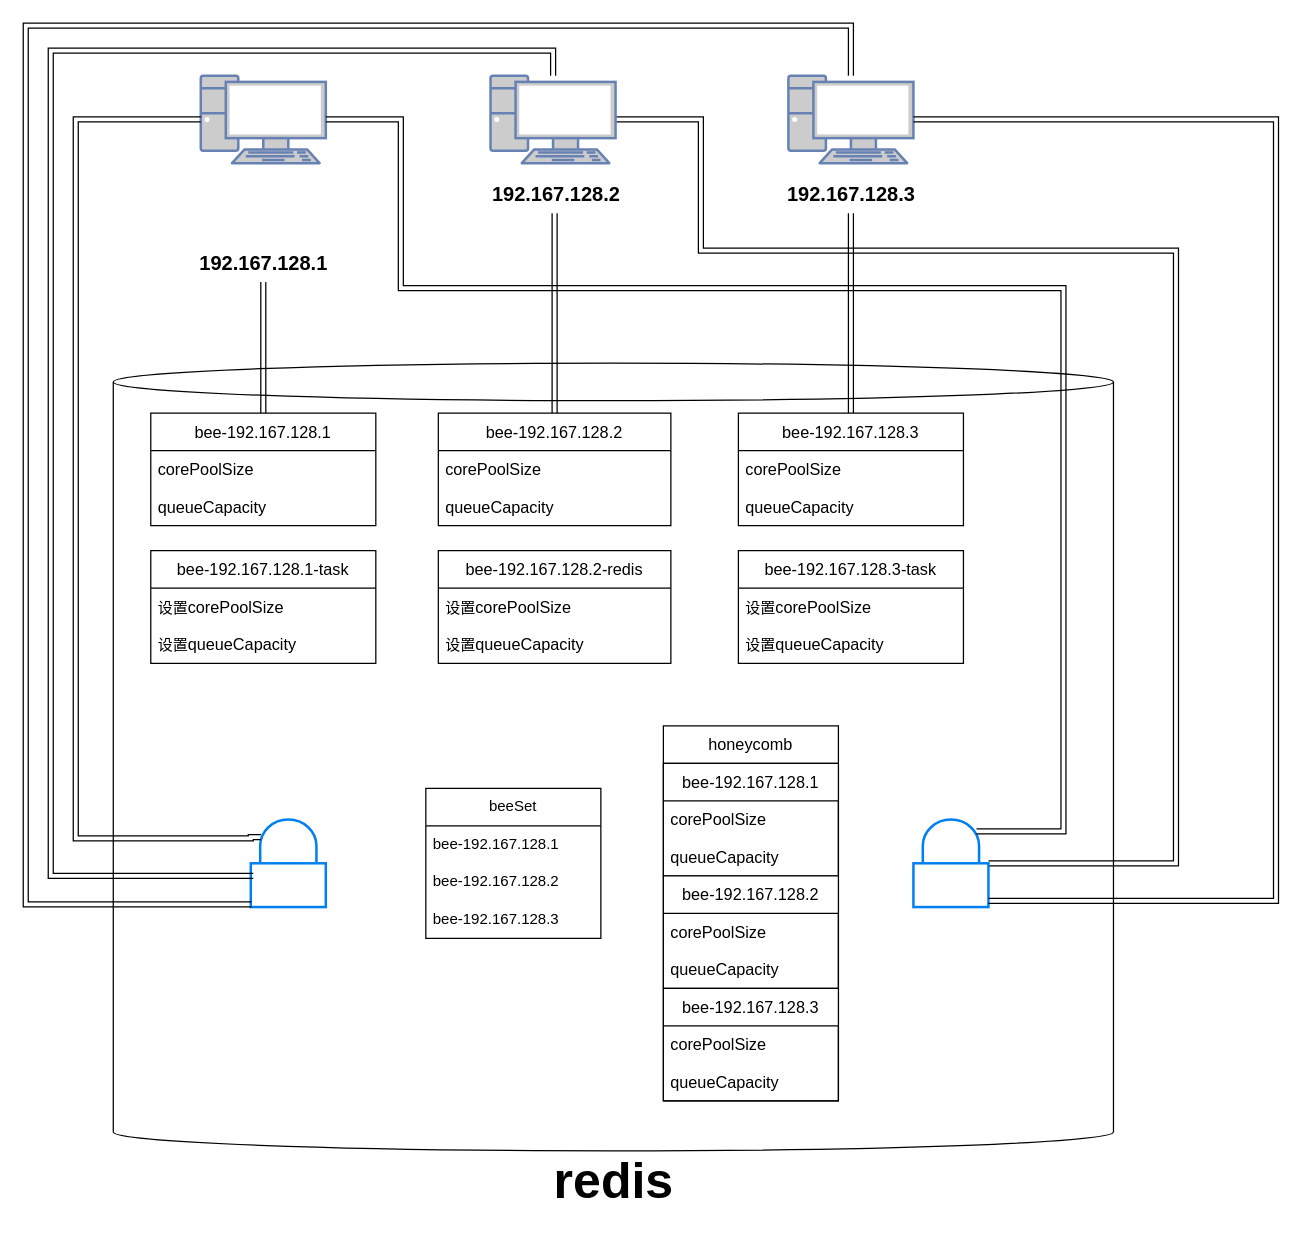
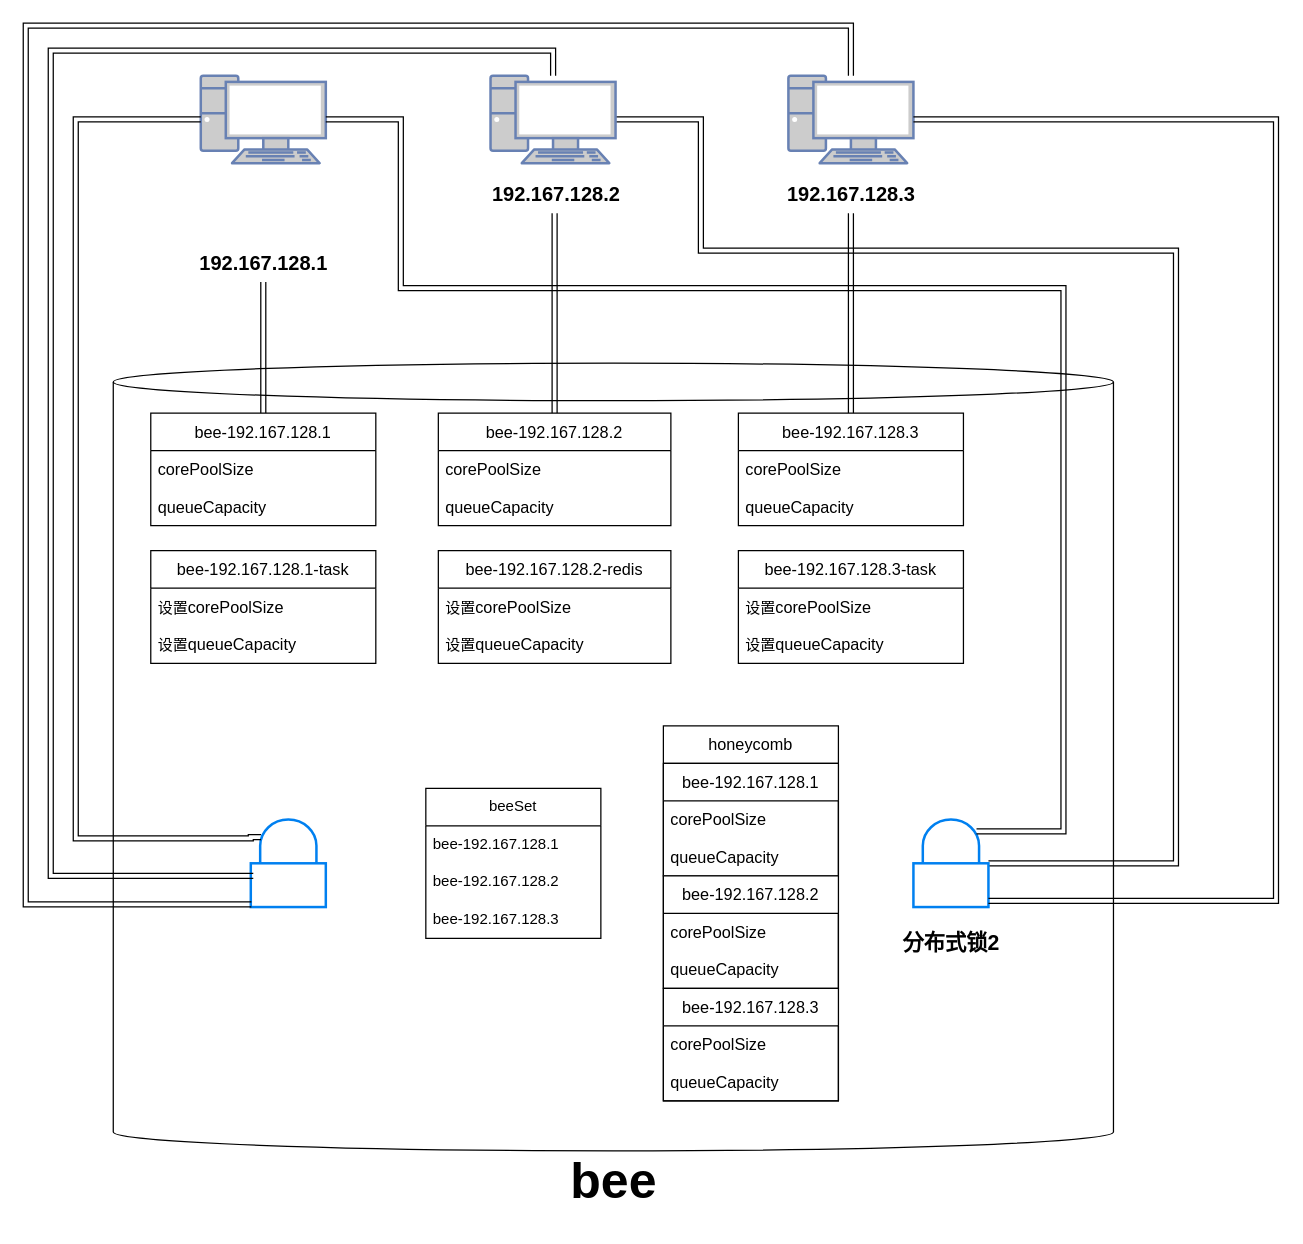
+ <mxCell id="53" value="&lt;font style=&quot;font-size: 17px;&quot;&gt;&lt;b&gt;分布式锁2&lt;/b&gt;&lt;/font&gt;" style="text;html=1;align=center;verticalAlign=middle;resizable=0;points=[];autosize=1;strokeColor=none;fillColor=none;" vertex="1" parent="1"><mxGeometry x="710" y="740" width="100" height="30" as="geometry" /></mxCell>
- <mxCell id="45" value="&lt;font style=&quot;font-size: 40px;&quot;&gt;&lt;b&gt;redis&lt;/b&gt;&lt;/font&gt;" style="text;html=1;align=center;verticalAlign=middle;resizable=0;points=[];autosize=1;strokeColor=none;fillColor=none;" vertex="1" parent="1"><mxGeometry x="430" y="913" width="120" height="60" as="geometry" /></mxCell>
+ <mxCell id="45" value="&lt;font style=&quot;font-size: 40px;&quot;&gt;&lt;b&gt;bee&lt;/b&gt;&lt;/font&gt;" style="text;html=1;align=center;verticalAlign=middle;resizable=0;points=[];autosize=1;strokeColor=none;fillColor=none;" vertex="1" parent="1"><mxGeometry x="430" y="913" width="120" height="60" as="geometry" /></mxCell>
